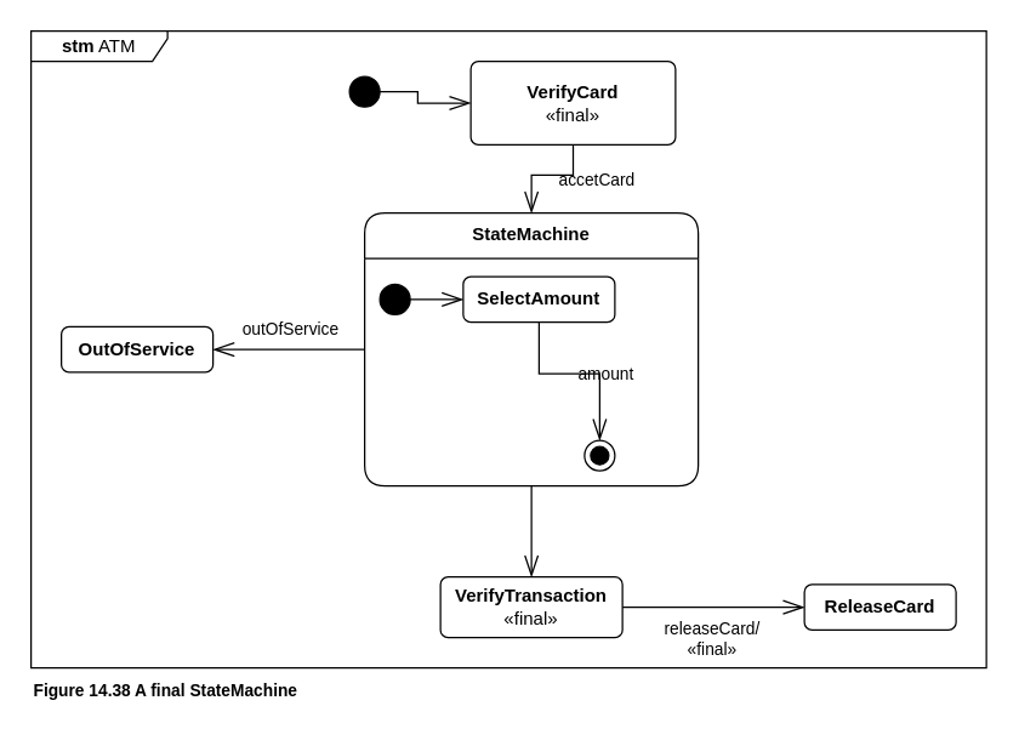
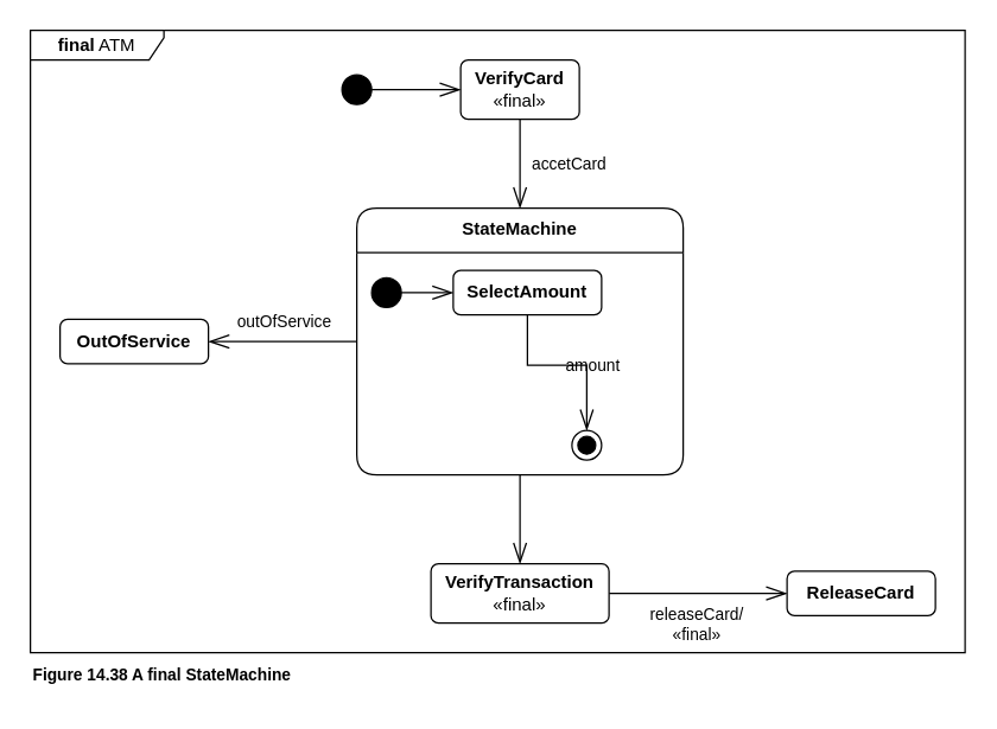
- <mxCell id="2" value="&lt;b&gt;stm&lt;/b&gt; ATM" style="shape=umlFrame;whiteSpace=wrap;html=1;pointerEvents=0;recursiveResize=0;container=1;collapsible=0;width=90;height=20;" vertex="1" parent="1"><mxGeometry x="20" y="20" width="630" height="420" as="geometry" /></mxCell>
+ <mxCell id="2" value="&lt;b&gt;final&lt;/b&gt; ATM" style="shape=umlFrame;whiteSpace=wrap;html=1;pointerEvents=0;recursiveResize=0;container=1;collapsible=0;width=90;height=20;" vertex="1" parent="1"><mxGeometry x="20" y="20" width="630" height="420" as="geometry" /></mxCell>
- <mxCell id="3" value="&lt;b&gt;VerifyCard&lt;/b&gt;&lt;br&gt;«final»" style="html=1;align=center;verticalAlign=middle;rounded=1;absoluteArcSize=1;arcSize=10;dashed=0;whiteSpace=wrap;" vertex="1" parent="2"><mxGeometry x="290" y="20" width="135" height="55" as="geometry" /></mxCell>
+ <mxCell id="3" value="&lt;b&gt;VerifyCard&lt;/b&gt;&lt;br&gt;«final»" style="html=1;align=center;verticalAlign=middle;rounded=1;absoluteArcSize=1;arcSize=10;dashed=0;whiteSpace=wrap;" vertex="1" parent="2"><mxGeometry x="290" y="20" width="80" height="40" as="geometry" /></mxCell>
